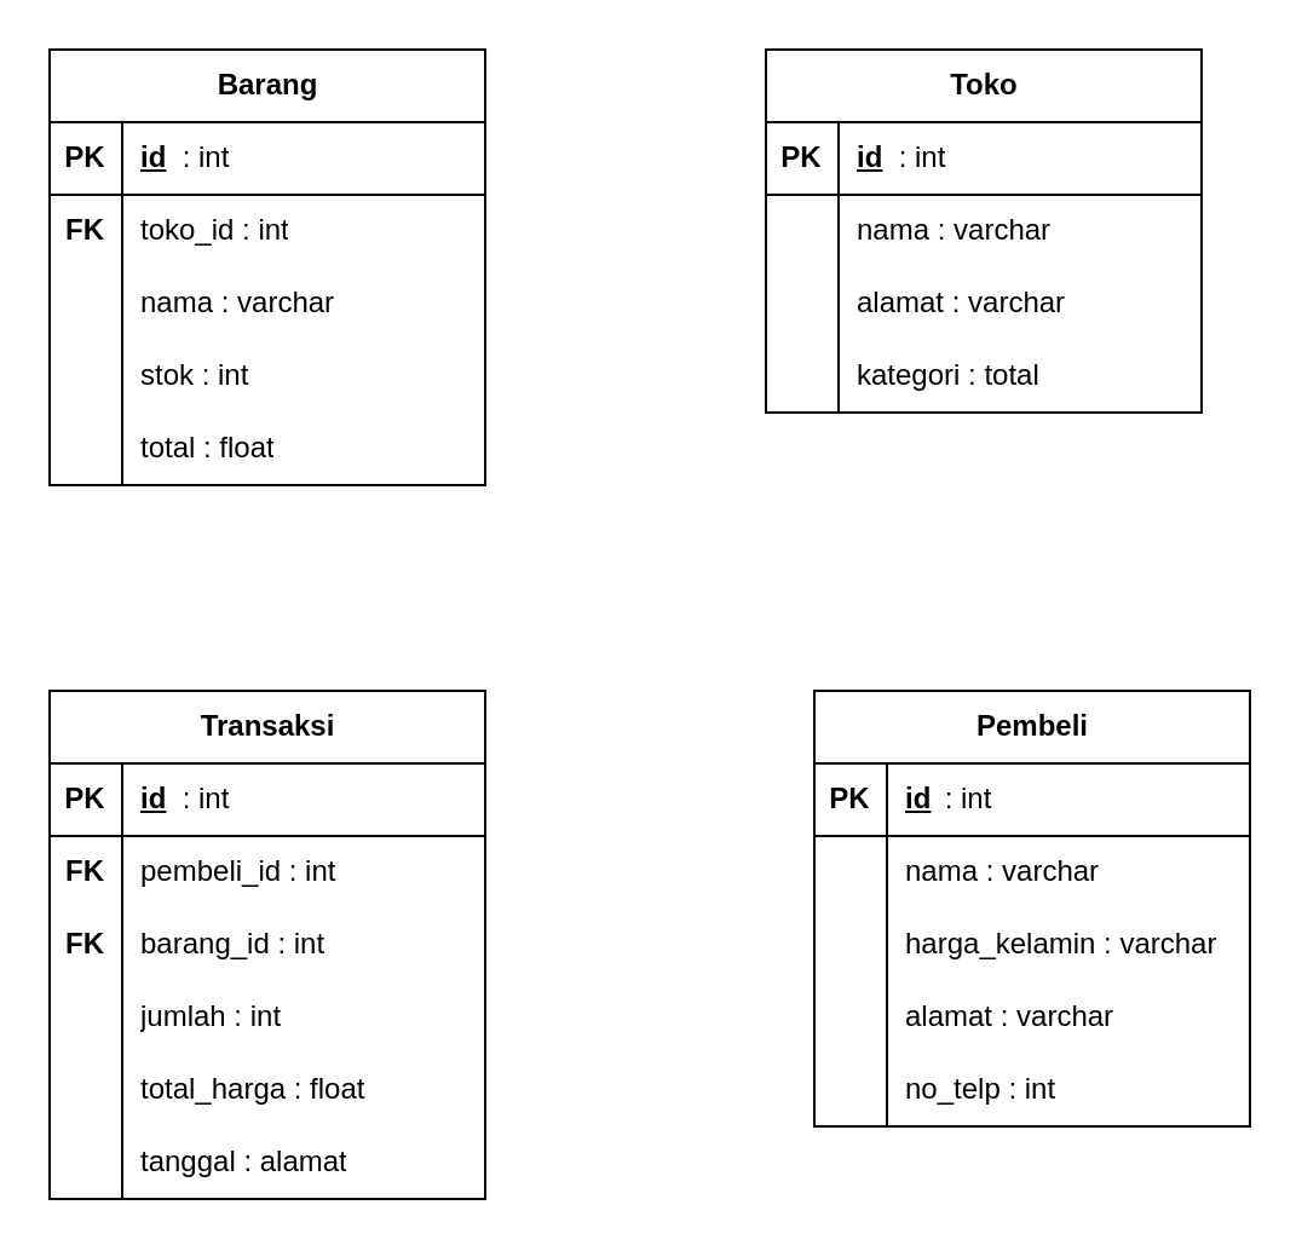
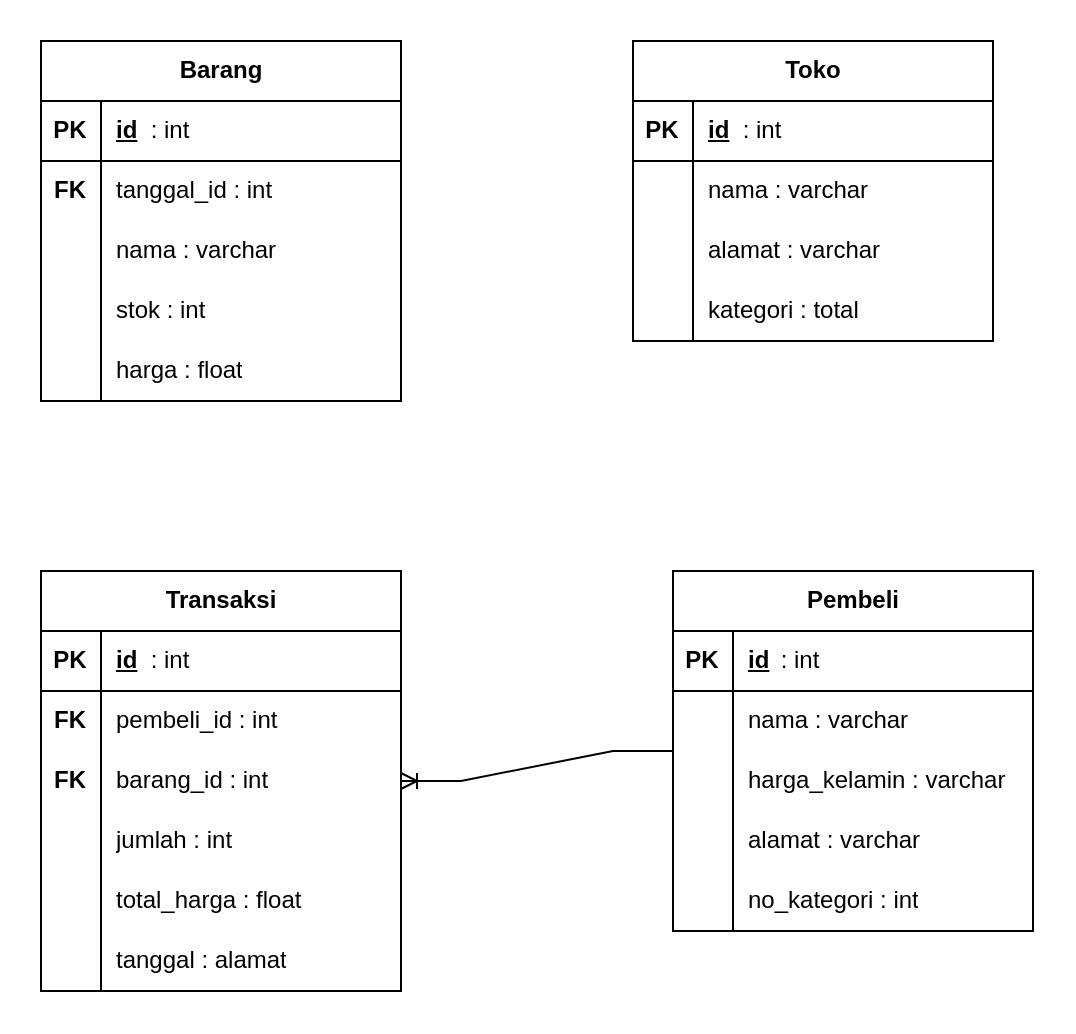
- <mxCell id="8" value="toko_id : int" style="shape=partialRectangle;connectable=0;fillColor=none;top=0;left=0;bottom=0;right=0;align=left;spacingLeft=6;overflow=hidden;whiteSpace=wrap;html=1;" parent="6" vertex="1"><mxGeometry x="30" width="150" height="30" as="geometry"><mxRectangle width="150" height="30" as="alternateBounds" /></mxGeometry></mxCell>
+ <mxCell id="8" value="tanggal_id : int" style="shape=partialRectangle;connectable=0;fillColor=none;top=0;left=0;bottom=0;right=0;align=left;spacingLeft=6;overflow=hidden;whiteSpace=wrap;html=1;" parent="6" vertex="1"><mxGeometry x="30" width="150" height="30" as="geometry"><mxRectangle width="150" height="30" as="alternateBounds" /></mxGeometry></mxCell>
- <mxCell id="15" value="total : float" style="shape=partialRectangle;connectable=0;fillColor=none;top=0;left=0;bottom=0;right=0;align=left;spacingLeft=6;overflow=hidden;whiteSpace=wrap;html=1;" parent="1" vertex="1"><mxGeometry x="50" y="170" width="150" height="30" as="geometry"><mxRectangle width="150" height="30" as="alternateBounds" /></mxGeometry></mxCell>
+ <mxCell id="15" value="harga : float" style="shape=partialRectangle;connectable=0;fillColor=none;top=0;left=0;bottom=0;right=0;align=left;spacingLeft=6;overflow=hidden;whiteSpace=wrap;html=1;" parent="1" vertex="1"><mxGeometry x="50" y="170" width="150" height="30" as="geometry"><mxRectangle width="150" height="30" as="alternateBounds" /></mxGeometry></mxCell>
+ <mxCell id="65" value="" style="edgeStyle=entityRelationEdgeStyle;fontSize=12;html=1;endArrow=ERoneToMany;rounded=0;" edge="1" parent="1" source="17" target="33"><mxGeometry width="100" height="100" relative="1" as="geometry"><mxPoint x="210" y="494" as="sourcePoint" /><mxPoint x="310" y="394" as="targetPoint" /></mxGeometry></mxCell>
- <mxCell id="30" value="no_telp : int" style="shape=partialRectangle;connectable=0;fillColor=none;top=0;left=0;bottom=0;right=0;align=left;spacingLeft=6;overflow=hidden;whiteSpace=wrap;html=1;" parent="1" vertex="1"><mxGeometry x="366" y="435" width="150" height="30" as="geometry"><mxRectangle width="150" height="30" as="alternateBounds" /></mxGeometry></mxCell>
+ <mxCell id="30" value="no_kategori : int" style="shape=partialRectangle;connectable=0;fillColor=none;top=0;left=0;bottom=0;right=0;align=left;spacingLeft=6;overflow=hidden;whiteSpace=wrap;html=1;" parent="1" vertex="1"><mxGeometry x="366" y="435" width="150" height="30" as="geometry"><mxRectangle width="150" height="30" as="alternateBounds" /></mxGeometry></mxCell>
